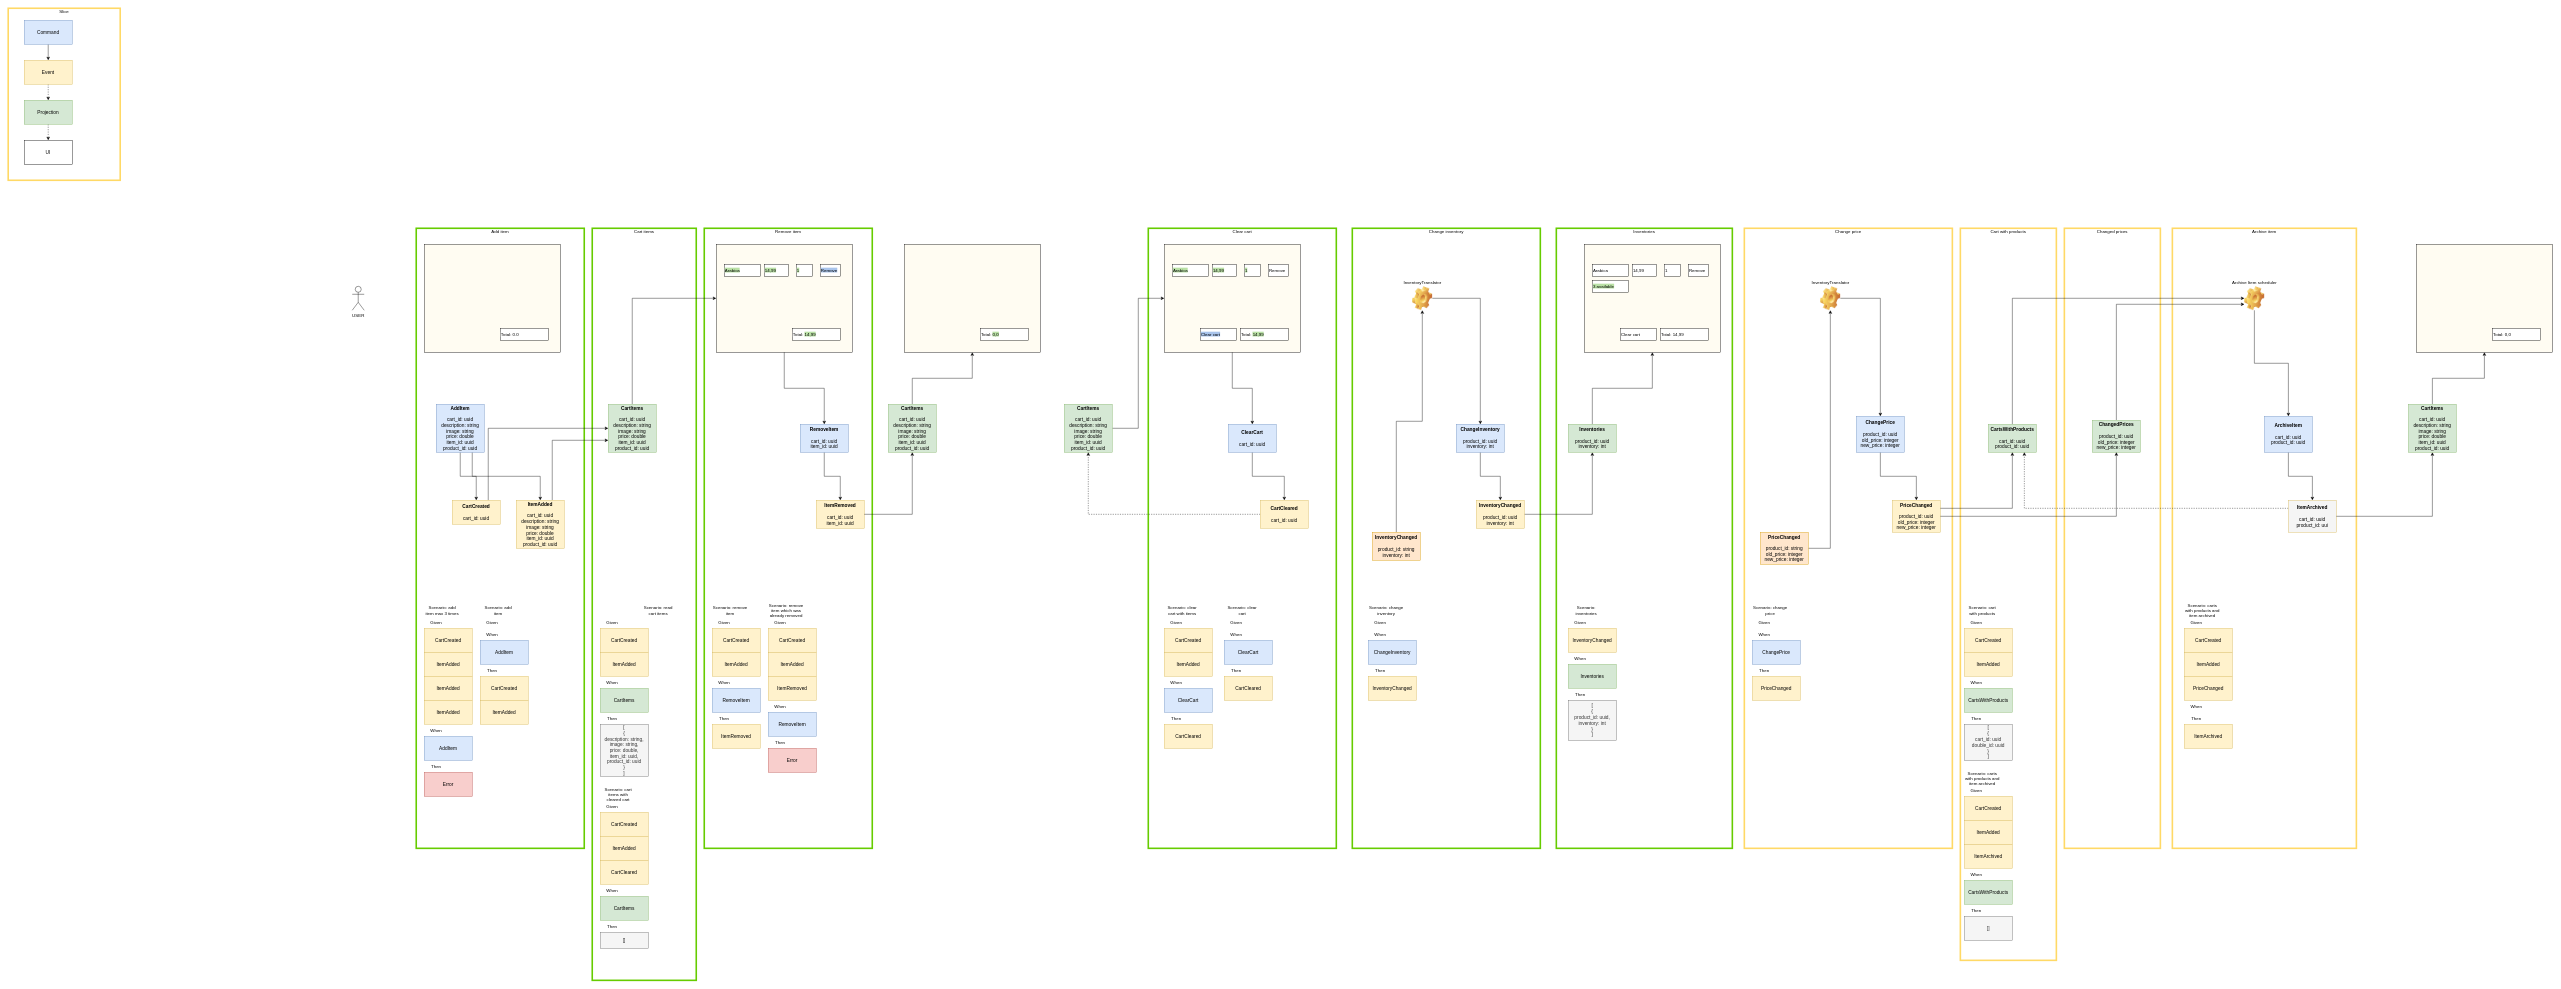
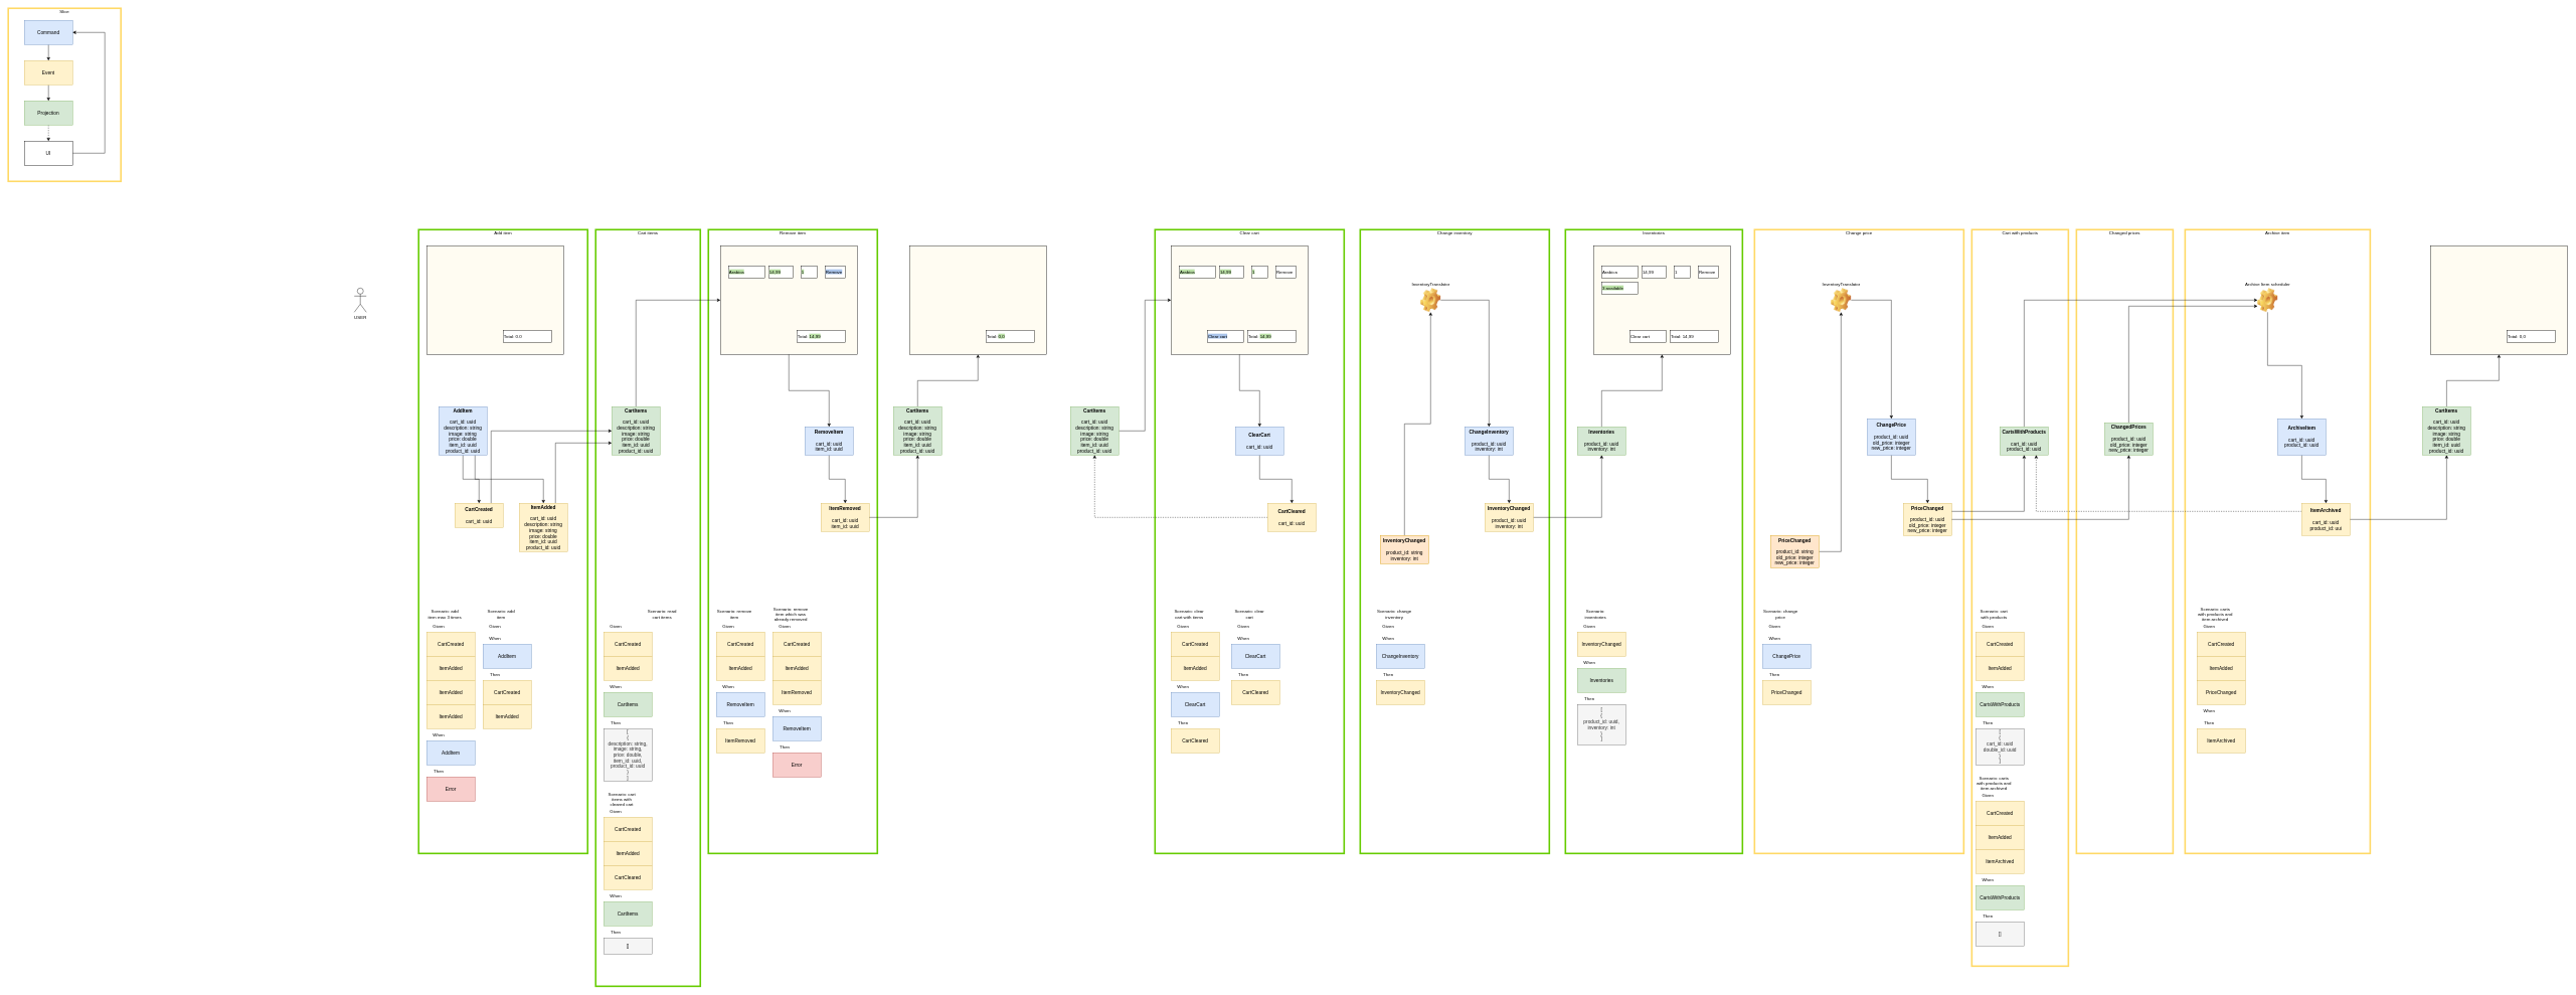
+ <mxCell id="132" style="edgeStyle=orthogonalEdgeStyle;rounded=0;orthogonalLoop=1;jettySize=auto;html=1;curved=0;" edge="1" parent="125" source="133" target="127"><mxGeometry relative="1" as="geometry"><Array as="points"><mxPoint x="260" y="380" /><mxPoint x="260" y="80" /></Array></mxGeometry></mxCell>
- <mxCell id="128" style="edgeStyle=orthogonalEdgeStyle;rounded=0;orthogonalLoop=1;jettySize=auto;html=1;dashed=1;" edge="1" parent="125" source="129" target="131"><mxGeometry relative="1" as="geometry" /></mxCell>
+ <mxCell id="128" style="edgeStyle=orthogonalEdgeStyle;rounded=0;orthogonalLoop=1;jettySize=auto;html=1;" edge="1" parent="125" source="129" target="131"><mxGeometry relative="1" as="geometry" /></mxCell>
- <mxCell id="214" value="&lt;b&gt;ItemArchived&lt;/b&gt;&lt;br&gt;&lt;div&gt;&lt;b&gt;&lt;br&gt;&lt;/b&gt;&lt;/div&gt;&lt;div&gt;cart_id: uuid&lt;/div&gt;&lt;div&gt;product_id: uui&lt;/div&gt;" style="rounded=0;whiteSpace=wrap;html=1;fillColor=#f5f5f5;strokeColor=#d6b656;" vertex="1" parent="125"><mxGeometry x="5720" y="1250" width="120" height="80" as="geometry" /></mxCell>
+ <mxCell id="214" value="&lt;b&gt;ItemArchived&lt;/b&gt;&lt;br&gt;&lt;div&gt;&lt;b&gt;&lt;br&gt;&lt;/b&gt;&lt;/div&gt;&lt;div&gt;cart_id: uuid&lt;/div&gt;&lt;div&gt;product_id: uui&lt;/div&gt;" style="rounded=0;whiteSpace=wrap;html=1;fillColor=#fff2cc;strokeColor=#d6b656;" vertex="1" parent="125"><mxGeometry x="5720" y="1250" width="120" height="80" as="geometry" /></mxCell>
